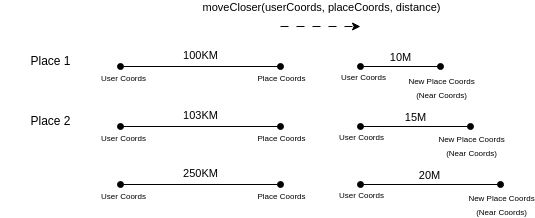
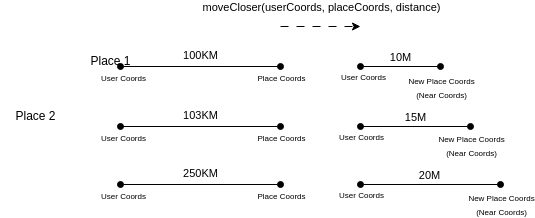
- <mxCell id="12" value="Place 1" style="text;html=1;align=center;verticalAlign=middle;resizable=0;points=[];autosize=1;strokeColor=none;fillColor=none;" vertex="1" parent="1"><mxGeometry x="20" y="40" width="60" height="30" as="geometry" /></mxCell>
+ <mxCell id="12" value="Place 1" style="text;html=1;align=center;verticalAlign=middle;resizable=0;points=[];autosize=1;strokeColor=none;fillColor=none;" vertex="1" parent="1"><mxGeometry x="80" y="40" width="60" height="30" as="geometry" /></mxCell>
- <mxCell id="21" value="Place 2" style="text;html=1;align=center;verticalAlign=middle;resizable=0;points=[];autosize=1;strokeColor=none;fillColor=none;" vertex="1" parent="1"><mxGeometry x="20" y="100" width="60" height="30" as="geometry" /></mxCell>
+ <mxCell id="21" value="Place 2" style="text;html=1;align=center;verticalAlign=middle;resizable=0;points=[];autosize=1;strokeColor=none;fillColor=none;" vertex="1" parent="1"><mxGeometry x="5" y="95" width="60" height="30" as="geometry" /></mxCell>
